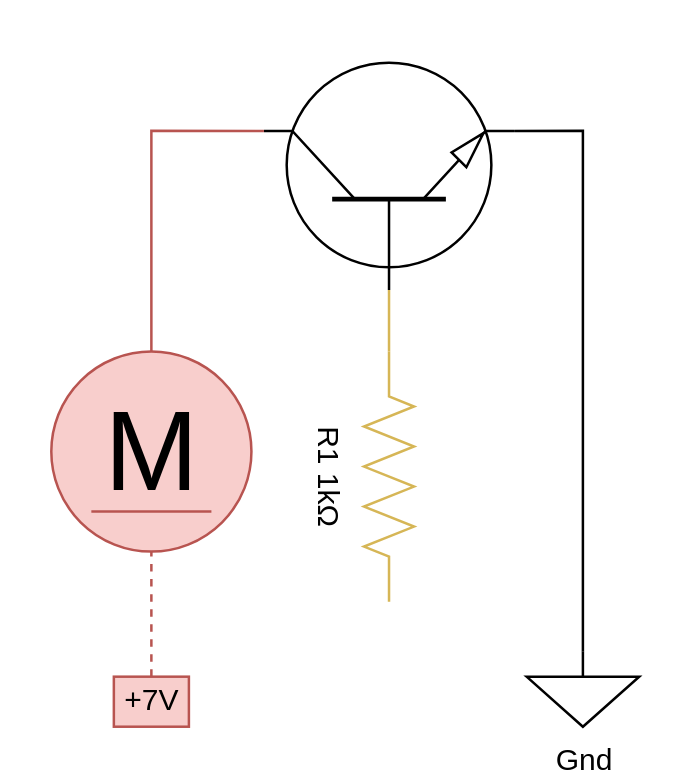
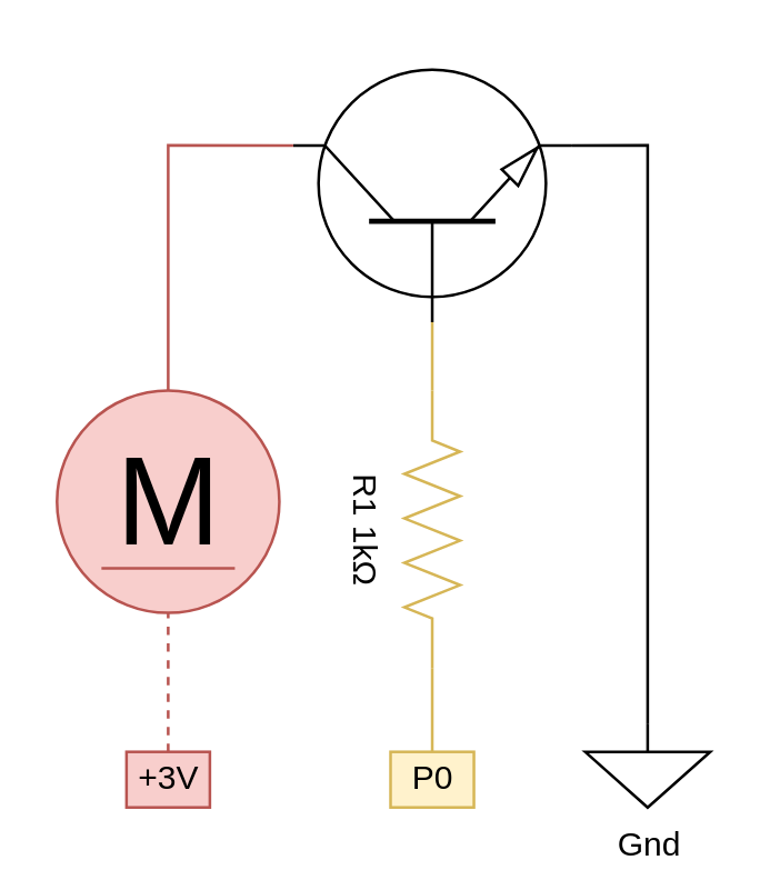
+ <mxCell id="3" style="edgeStyle=orthogonalEdgeStyle;rounded=0;orthogonalLoop=1;jettySize=auto;html=1;fillColor=#fff2cc;strokeColor=#d6b656;endArrow=none;endFill=0;exitX=1;exitY=0.5;exitDx=0;exitDy=0;exitPerimeter=0;" edge="1" source="2" target="4" parent="1"><mxGeometry relative="1" as="geometry"><mxPoint x="155" y="240" as="sourcePoint" /></mxGeometry></mxCell>
- <mxCell id="11" value="+7V" style="text;strokeColor=#b85450;fillColor=#f8cecc;html=1;fontSize=12;fontStyle=0;verticalAlign=middle;align=center;" vertex="1" parent="1"><mxGeometry x="45" y="270" width="30" height="20" as="geometry" /></mxCell>
+ <mxCell id="11" value="+3V" style="text;strokeColor=#b85450;fillColor=#f8cecc;html=1;fontSize=12;fontStyle=0;verticalAlign=middle;align=center;" vertex="1" parent="1"><mxGeometry x="45" y="270" width="30" height="20" as="geometry" /></mxCell>
+ <mxCell id="4" value="P0" style="text;strokeColor=#d6b656;fillColor=#fff2cc;html=1;fontSize=12;fontStyle=0;verticalAlign=middle;align=center;" vertex="1" parent="1"><mxGeometry x="140" y="270" width="30" height="20" as="geometry" /></mxCell>
